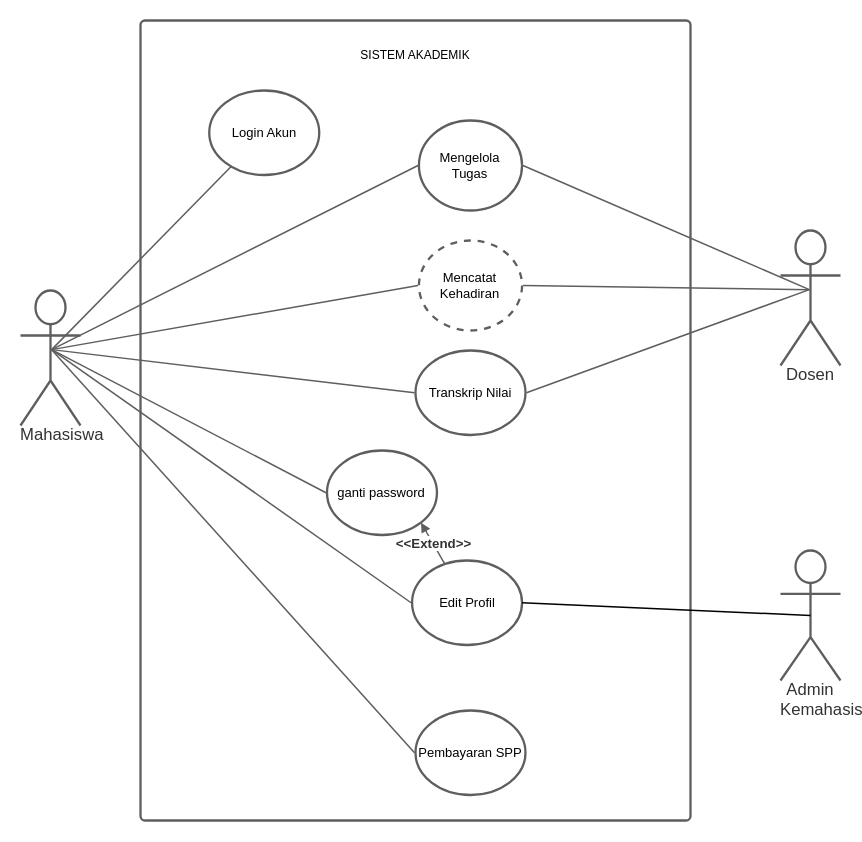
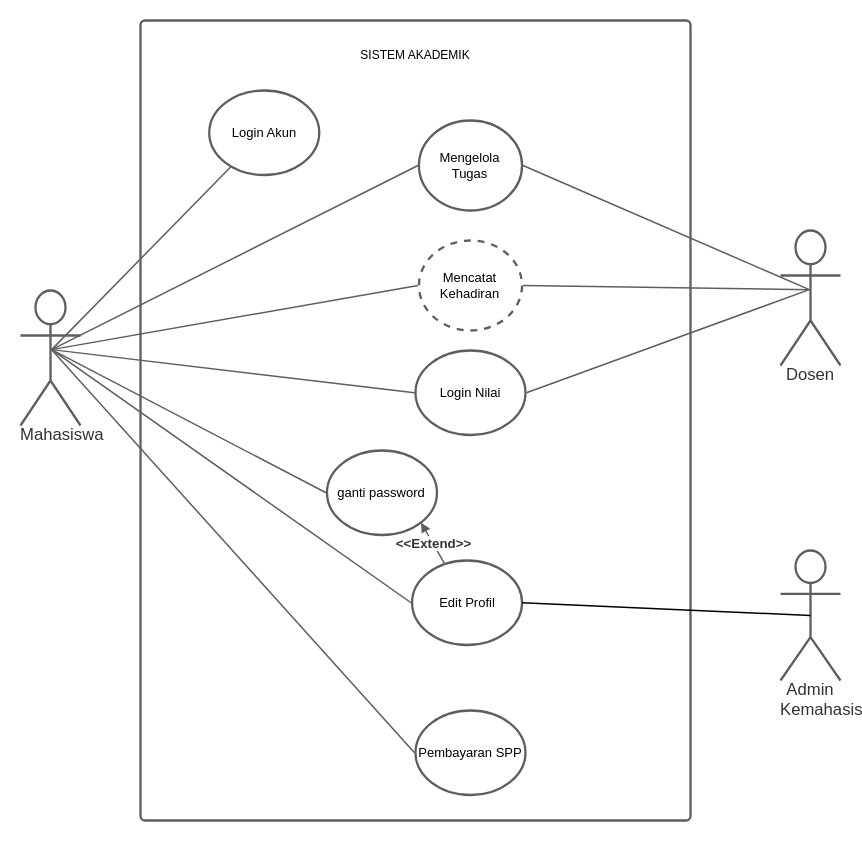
- <mxCell id="7" value="Transkrip Nilai" style="html=1;overflow=block;blockSpacing=1;whiteSpace=wrap;ellipse;whiteSpace=wrap;fontSize=13;spacing=3.8;strokeColor=#5e5e5e;strokeOpacity=100;fillOpacity=100;rounded=1;absoluteArcSize=1;arcSize=9;fillColor=#ffffff;strokeWidth=2.3;" parent="2" vertex="1"><mxGeometry x="275" y="329.997" width="110" height="84.507" as="geometry" /></mxCell>
+ <mxCell id="7" value="Login Nilai" style="html=1;overflow=block;blockSpacing=1;whiteSpace=wrap;ellipse;whiteSpace=wrap;fontSize=13;spacing=3.8;strokeColor=#5e5e5e;strokeOpacity=100;fillOpacity=100;rounded=1;absoluteArcSize=1;arcSize=9;fillColor=#ffffff;strokeWidth=2.3;" parent="2" vertex="1"><mxGeometry x="275" y="329.997" width="110" height="84.507" as="geometry" /></mxCell>
